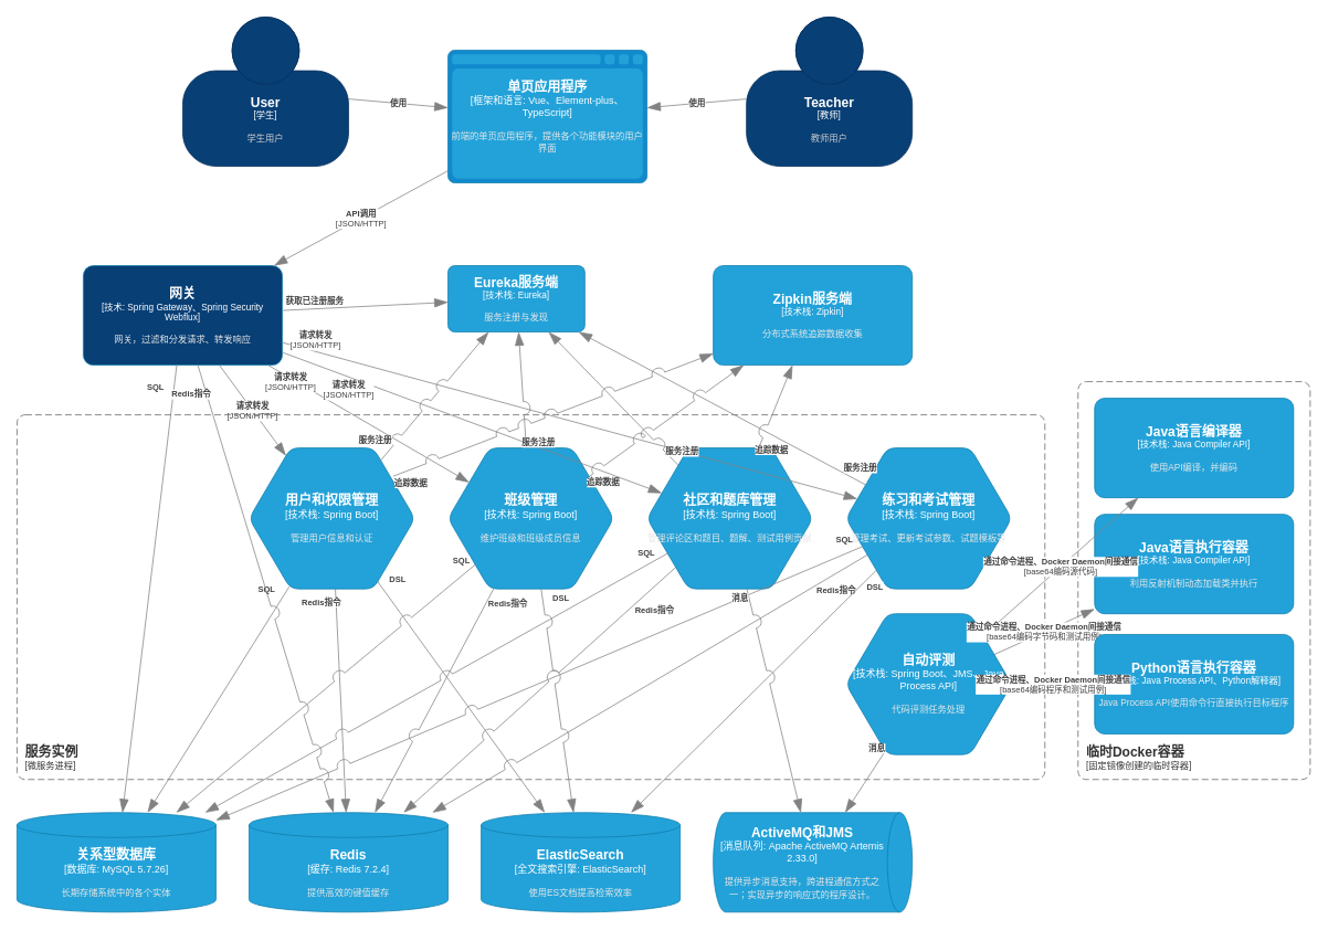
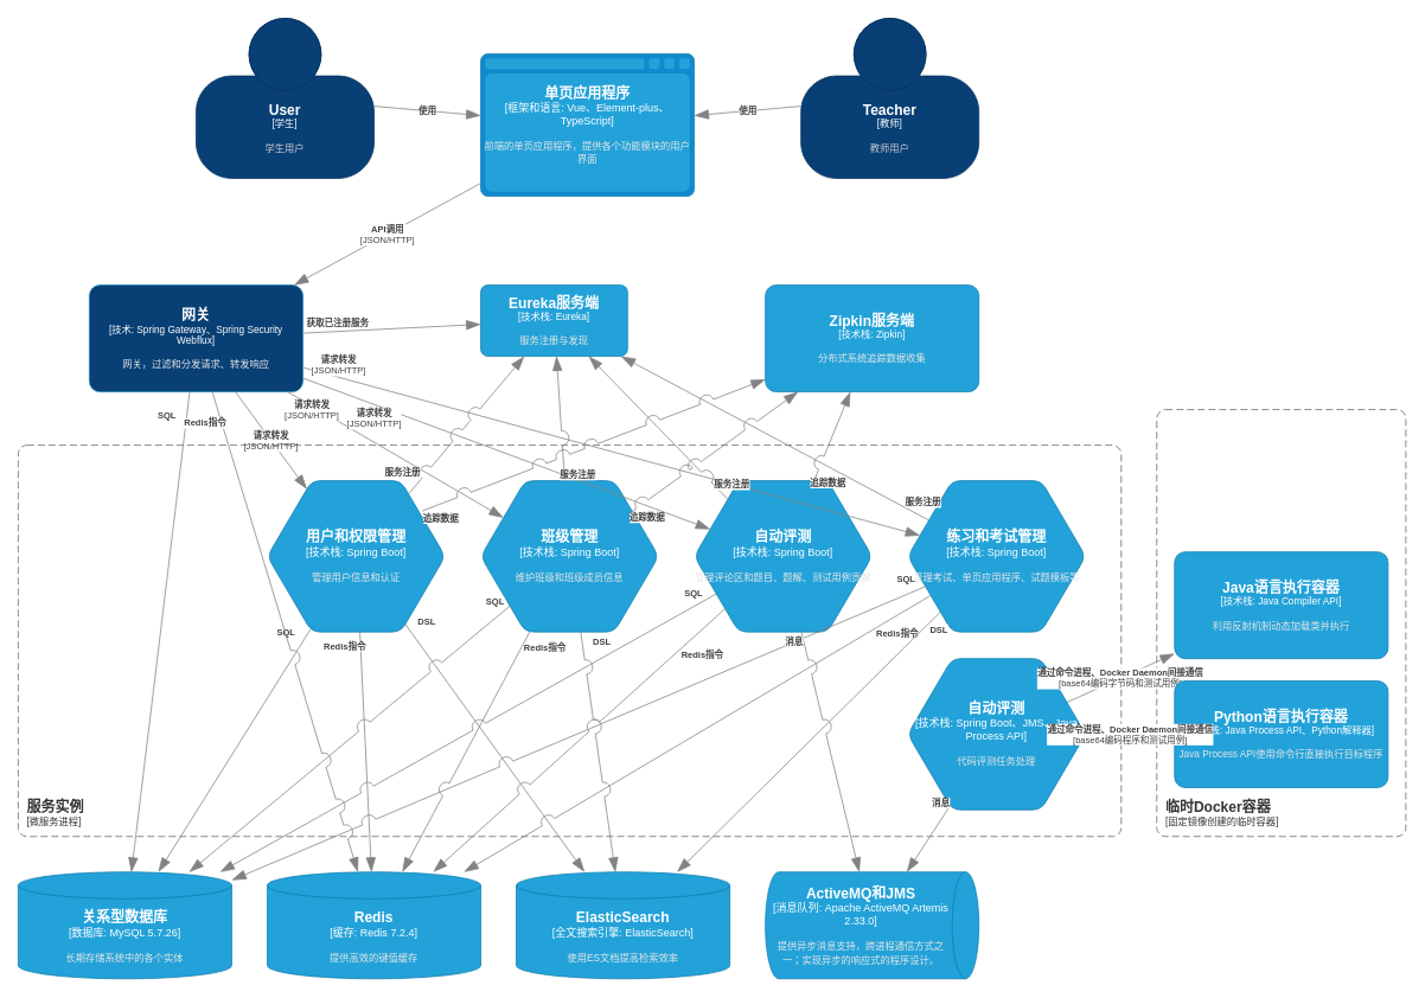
- <mxCell id="37" value="&lt;font style=&quot;font-size: 16px&quot;&gt;&lt;b&gt;Java语言编译器&lt;/b&gt;&lt;/font&gt;&lt;div&gt;[技术栈: Java Compiler API]&lt;/div&gt;&lt;br&gt;&lt;div&gt;&lt;font style=&quot;font-size: 11px&quot;&gt;&lt;font color=&quot;#E6E6E6&quot;&gt;使用API编译，并编码&lt;/font&gt;&lt;/div&gt;" style="rounded=1;whiteSpace=wrap;html=1;fontSize=11;labelBackgroundColor=none;fillColor=#23A2D9;fontColor=#ffffff;align=center;arcSize=10;strokeColor=#0E7DAD;metaEdit=1;resizable=0;points=[[0.25,0,0],[0.5,0,0],[0.75,0,0],[1,0.25,0],[1,0.5,0],[1,0.75,0],[0.75,1,0],[0.5,1,0],[0.25,1,0],[0,0.75,0],[0,0.5,0],[0,0.25,0]];" vertex="1" parent="1"><mxGeometry x="1320" y="480" width="240" height="120" as="geometry" /></mxCell>
- <mxCell id="18" value="&lt;font style=&quot;font-size: 16px&quot;&gt;&lt;b&gt;社区和题库管理&lt;/b&gt;&lt;/font&gt;&lt;div&gt;[技术栈:&amp;nbsp;Spring Boot]&lt;/div&gt;&lt;br&gt;&lt;div&gt;&lt;font style=&quot;font-size: 11px&quot;&gt;&lt;font color=&quot;#E6E6E6&quot;&gt;管理评论区和题目、题解、测试用例贡献&lt;/font&gt;&lt;/div&gt;" style="shape=hexagon;size=50;perimeter=hexagonPerimeter2;whiteSpace=wrap;html=1;fixedSize=1;rounded=1;labelBackgroundColor=none;fillColor=#23A2D9;fontSize=12;fontColor=#ffffff;align=center;strokeColor=#0E7DAD;metaEdit=1;points=[[0.5,0,0],[1,0.25,0],[1,0.5,0],[1,0.75,0],[0.5,1,0],[0,0.75,0],[0,0.5,0],[0,0.25,0]];resizable=0;" vertex="1" parent="1"><mxGeometry x="780" y="540" width="200" height="170" as="geometry" /></mxCell>
+ <mxCell id="18" value="&lt;font style=&quot;font-size: 16px&quot;&gt;&lt;b&gt;自动评测&lt;/b&gt;&lt;/font&gt;&lt;div&gt;[技术栈:&amp;nbsp;Spring Boot]&lt;/div&gt;&lt;br&gt;&lt;div&gt;&lt;font style=&quot;font-size: 11px&quot;&gt;&lt;font color=&quot;#E6E6E6&quot;&gt;管理评论区和题目、题解、测试用例贡献&lt;/font&gt;&lt;/div&gt;" style="shape=hexagon;size=50;perimeter=hexagonPerimeter2;whiteSpace=wrap;html=1;fixedSize=1;rounded=1;labelBackgroundColor=none;fillColor=#23A2D9;fontSize=12;fontColor=#ffffff;align=center;strokeColor=#0E7DAD;metaEdit=1;points=[[0.5,0,0],[1,0.25,0],[1,0.5,0],[1,0.75,0],[0.5,1,0],[0,0.75,0],[0,0.5,0],[0,0.25,0]];resizable=0;" vertex="1" parent="1"><mxGeometry x="780" y="540" width="200" height="170" as="geometry" /></mxCell>
- <mxCell id="19" value="&lt;font style=&quot;font-size: 16px&quot;&gt;&lt;b&gt;练习和考试管理&lt;/b&gt;&lt;/font&gt;&lt;div&gt;[技术栈:&amp;nbsp;Spring Boot]&lt;/div&gt;&lt;br&gt;&lt;div&gt;&lt;font style=&quot;font-size: 11px&quot;&gt;&lt;font color=&quot;#E6E6E6&quot;&gt;管理考试、更新考试参数、试题模板等&lt;/font&gt;&lt;/div&gt;" style="shape=hexagon;size=50;perimeter=hexagonPerimeter2;whiteSpace=wrap;html=1;fixedSize=1;rounded=1;labelBackgroundColor=none;fillColor=#23A2D9;fontSize=12;fontColor=#ffffff;align=center;strokeColor=#0E7DAD;metaEdit=1;points=[[0.5,0,0],[1,0.25,0],[1,0.5,0],[1,0.75,0],[0.5,1,0],[0,0.75,0],[0,0.5,0],[0,0.25,0]];resizable=0;" vertex="1" parent="1"><mxGeometry x="1020" y="540" width="200" height="170" as="geometry" /></mxCell>
+ <mxCell id="19" value="&lt;font style=&quot;font-size: 16px&quot;&gt;&lt;b&gt;练习和考试管理&lt;/b&gt;&lt;/font&gt;&lt;div&gt;[技术栈:&amp;nbsp;Spring Boot]&lt;/div&gt;&lt;br&gt;&lt;div&gt;&lt;font style=&quot;font-size: 11px&quot;&gt;&lt;font color=&quot;#E6E6E6&quot;&gt;管理考试、单页应用程序、试题模板等&lt;/font&gt;&lt;/div&gt;" style="shape=hexagon;size=50;perimeter=hexagonPerimeter2;whiteSpace=wrap;html=1;fixedSize=1;rounded=1;labelBackgroundColor=none;fillColor=#23A2D9;fontSize=12;fontColor=#ffffff;align=center;strokeColor=#0E7DAD;metaEdit=1;points=[[0.5,0,0],[1,0.25,0],[1,0.5,0],[1,0.75,0],[0.5,1,0],[0,0.75,0],[0,0.5,0],[0,0.25,0]];resizable=0;" vertex="1" parent="1"><mxGeometry x="1020" y="540" width="200" height="170" as="geometry" /></mxCell>
- <mxCell id="39" value="&lt;div style=&quot;text-align: left&quot;&gt;&lt;div style=&quot;text-align: center&quot;&gt;&lt;b&gt;通过命令进程、Docker Daemon间接通信&lt;/b&gt;&lt;/div&gt;&lt;div style=&quot;text-align: center&quot;&gt;[base64编码源代码]&lt;/div&gt;&lt;/div&gt;" style="endArrow=blockThin;html=1;fontSize=10;fontColor=#404040;strokeWidth=1;endFill=1;strokeColor=#828282;elbow=vertical;metaEdit=1;endSize=14;startSize=14;jumpStyle=arc;jumpSize=16;rounded=0;" edge="1" parent="1" source="16" target="37"><mxGeometry width="240" relative="1" as="geometry"><mxPoint x="1180" y="710" as="sourcePoint" /><mxPoint x="1420" y="710" as="targetPoint" /></mxGeometry></mxCell>
